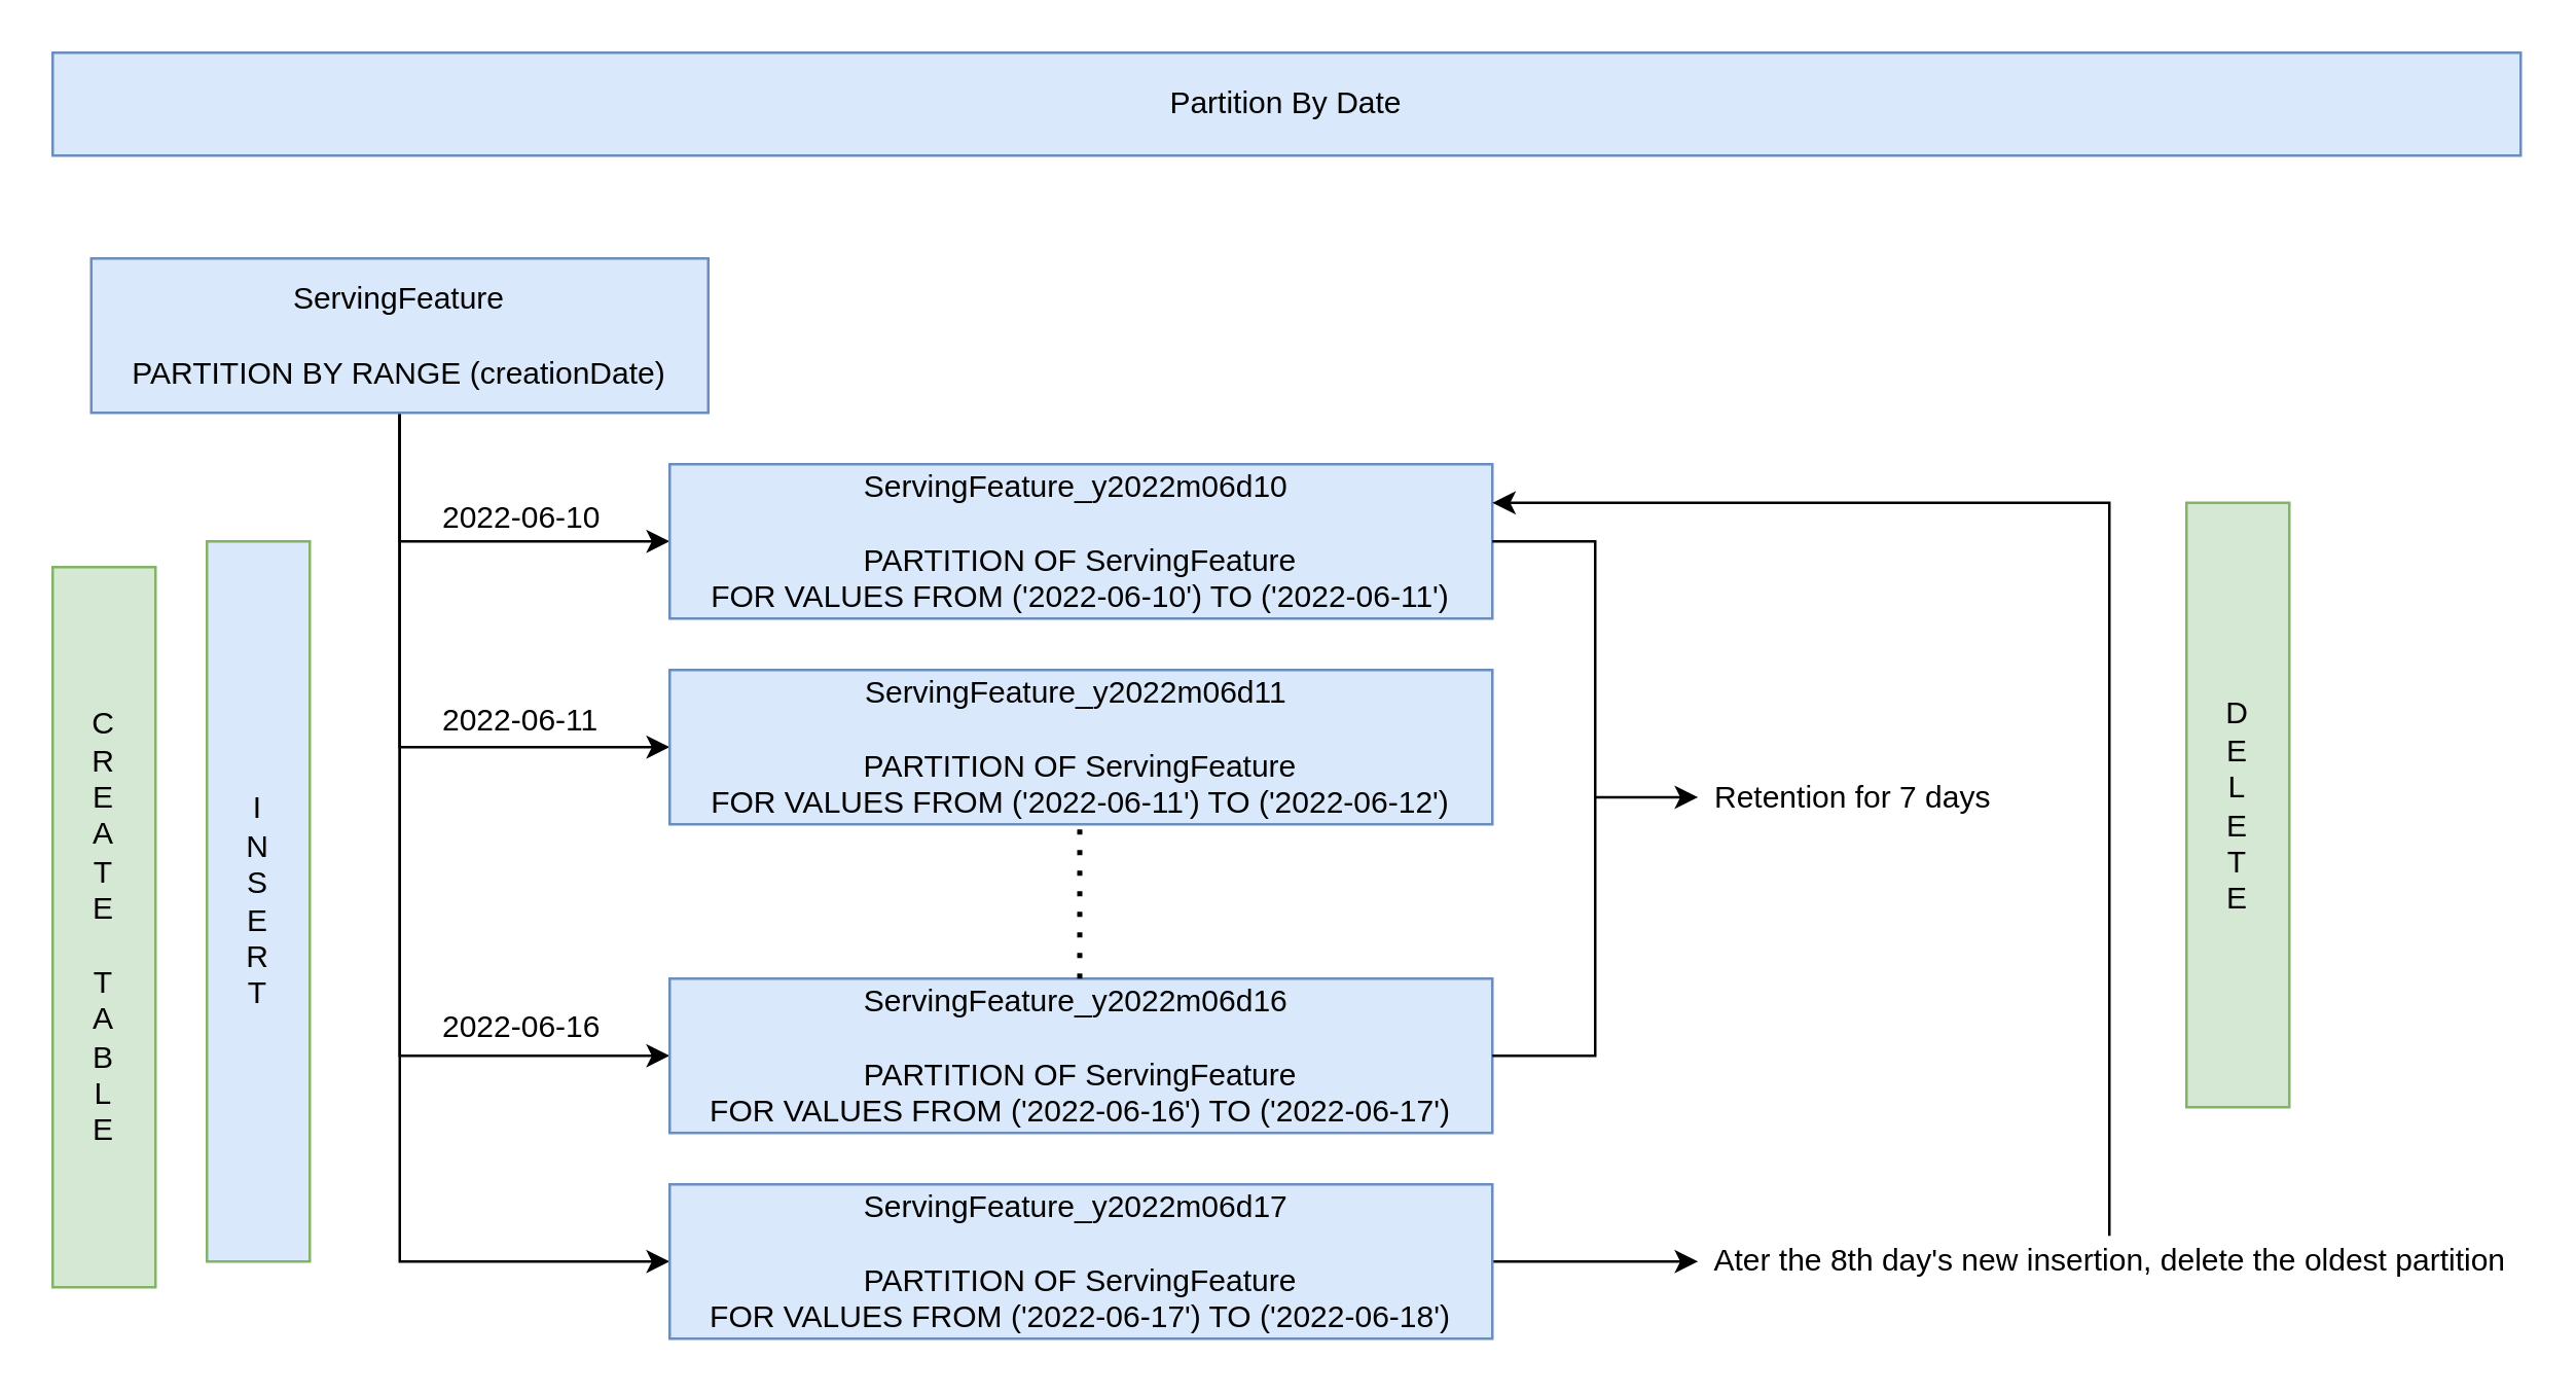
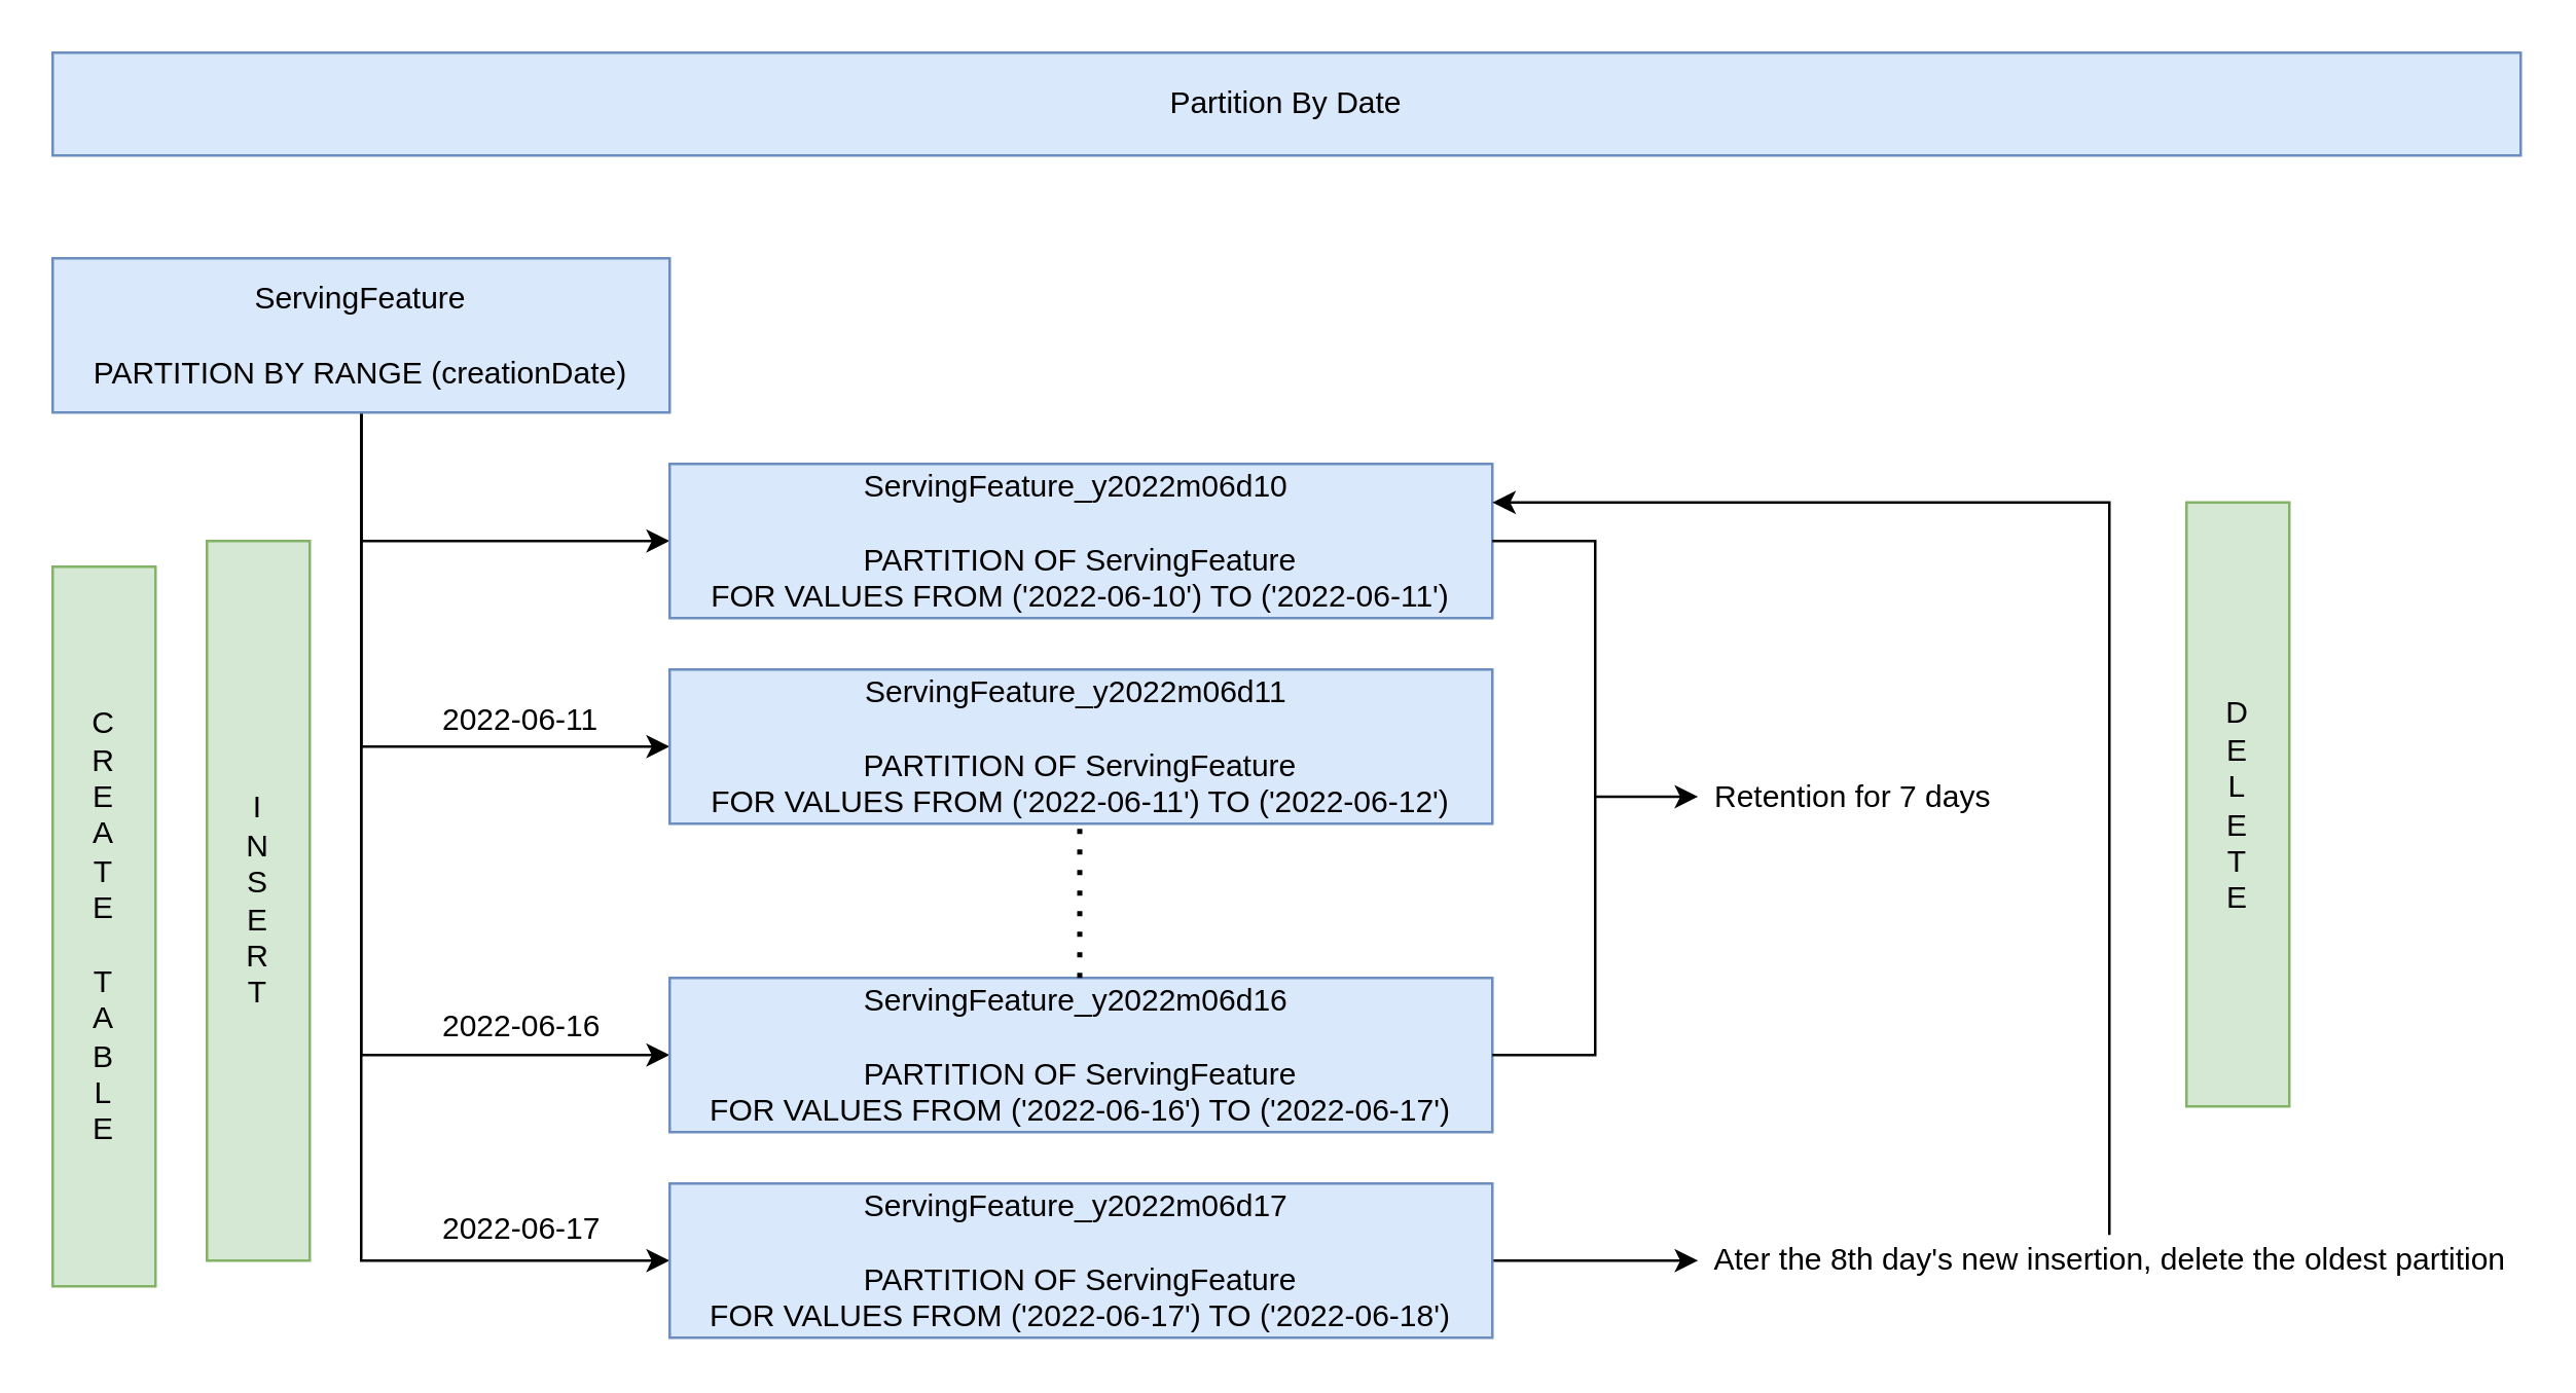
- <mxCell id="7" value="ServingFeature&lt;br&gt;&lt;br&gt;PARTITION BY RANGE (creationDate)" style="rounded=0;whiteSpace=wrap;html=1;fillColor=#dae8fc;strokeColor=#6c8ebf;" vertex="1" parent="1"><mxGeometry x="35" y="100" width="240" height="60" as="geometry" /></mxCell>
+ <mxCell id="7" value="ServingFeature&lt;br&gt;&lt;br&gt;PARTITION BY RANGE (creationDate)" style="rounded=0;whiteSpace=wrap;html=1;fillColor=#dae8fc;strokeColor=#6c8ebf;" vertex="1" parent="1"><mxGeometry x="20" y="100" width="240" height="60" as="geometry" /></mxCell>
- <mxCell id="9" value="2022-06-10" style="text;whiteSpace=wrap;html=1;" vertex="1" parent="1"><mxGeometry x="170" y="187" width="90" height="30" as="geometry" /></mxCell>
- <mxCell id="23" value="I&lt;br&gt;N&lt;br&gt;S&lt;br&gt;E&lt;br&gt;R&lt;br&gt;T" style="rounded=0;whiteSpace=wrap;html=1;fillColor=#dae8fc;strokeColor=#82b366;" vertex="1" parent="1"><mxGeometry x="80" y="210" width="40" height="280" as="geometry" /></mxCell>
+ <mxCell id="23" value="I&lt;br&gt;N&lt;br&gt;S&lt;br&gt;E&lt;br&gt;R&lt;br&gt;T" style="rounded=0;whiteSpace=wrap;html=1;fillColor=#d5e8d4;strokeColor=#82b366;" vertex="1" parent="1"><mxGeometry x="80" y="210" width="40" height="280" as="geometry" /></mxCell>
+ <mxCell id="18" value="2022-06-17" style="text;whiteSpace=wrap;html=1;" vertex="1" parent="1"><mxGeometry x="170" y="464" width="90" height="30" as="geometry" /></mxCell>
